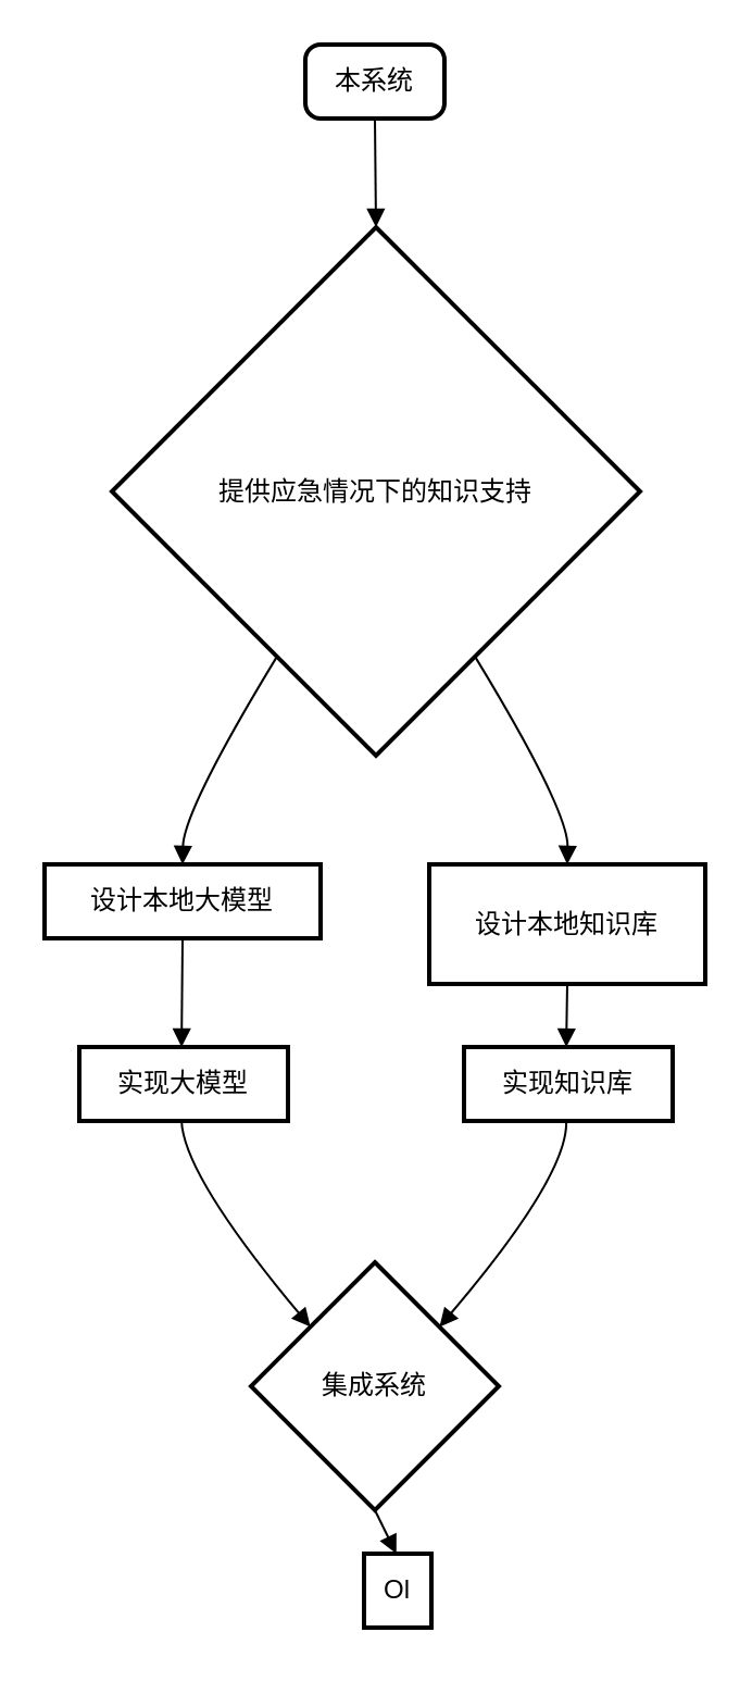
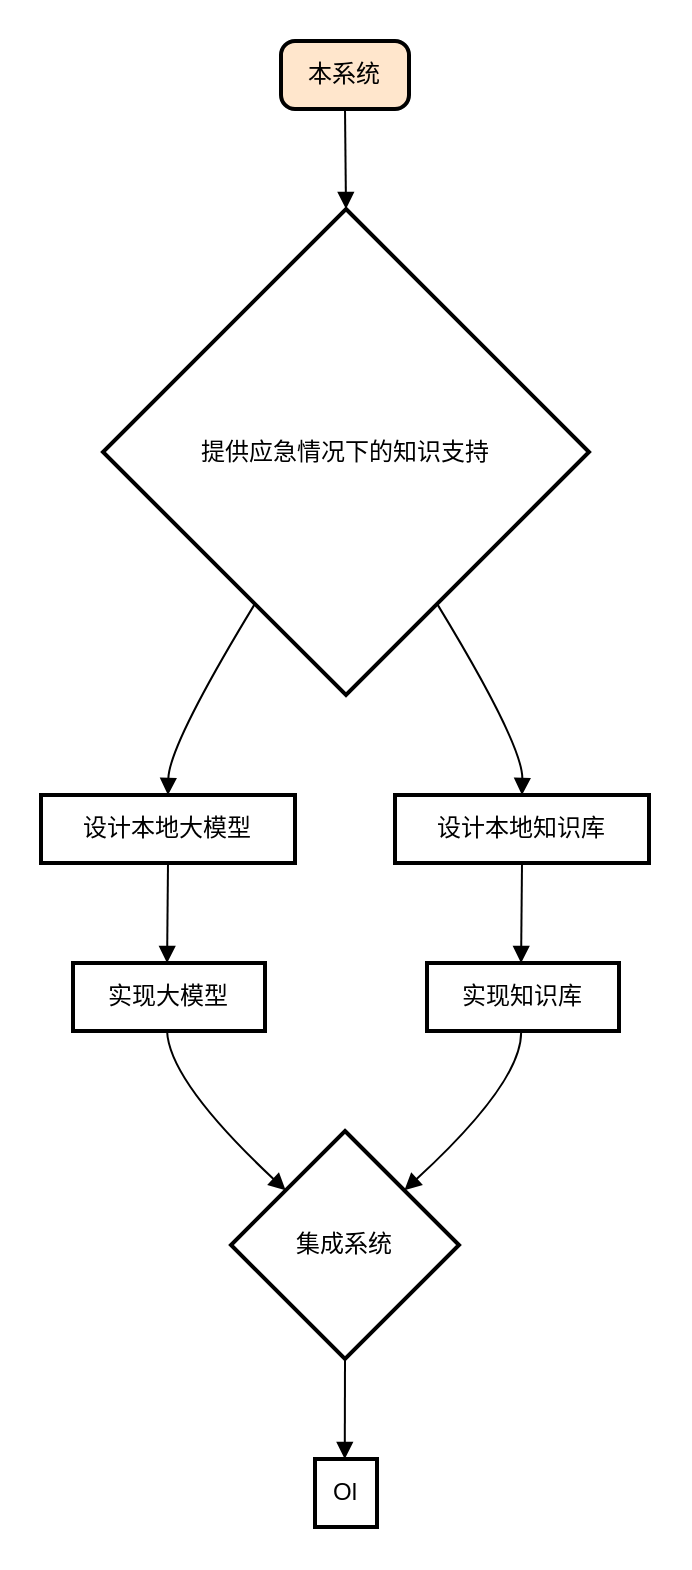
- <mxCell id="2" value="本系统" style="rounded=1;absoluteArcSize=1;arcSize=14;whiteSpace=wrap;strokeWidth=2;" vertex="1" parent="1"><mxGeometry x="140" y="20" width="64" height="34" as="geometry" /></mxCell>
+ <mxCell id="2" value="本系统" style="rounded=1;absoluteArcSize=1;arcSize=14;whiteSpace=wrap;strokeWidth=2;fillColor=#ffe6cc;" vertex="1" parent="1"><mxGeometry x="140" y="20" width="64" height="34" as="geometry" /></mxCell>
- <mxCell id="5" value="设计本地知识库" style="whiteSpace=wrap;strokeWidth=2;" vertex="1" parent="1"><mxGeometry x="197" y="397" width="127" height="55" as="geometry" /></mxCell>
+ <mxCell id="5" value="设计本地知识库" style="whiteSpace=wrap;strokeWidth=2;" vertex="1" parent="1"><mxGeometry x="197" y="397" width="127" height="34" as="geometry" /></mxCell>
- <mxCell id="8" value="集成系统" style="rhombus;strokeWidth=2;whiteSpace=wrap;" vertex="1" parent="1"><mxGeometry x="115" y="580" width="114" height="114" as="geometry" /></mxCell>
+ <mxCell id="8" value="集成系统" style="rhombus;strokeWidth=2;whiteSpace=wrap;" vertex="1" parent="1"><mxGeometry x="115" y="565" width="114" height="114" as="geometry" /></mxCell>
- <mxCell id="9" value="Ol" style="whiteSpace=wrap;strokeWidth=2;" vertex="1" parent="1"><mxGeometry x="167" y="714" width="31" height="34" as="geometry" /></mxCell>
+ <mxCell id="9" value="Ol" style="whiteSpace=wrap;strokeWidth=2;" vertex="1" parent="1"><mxGeometry x="157" y="729" width="31" height="34" as="geometry" /></mxCell>
